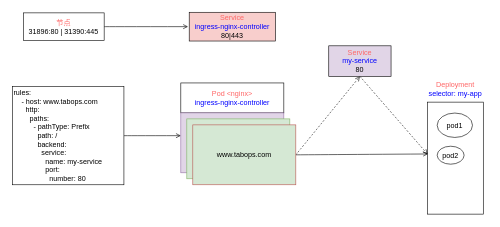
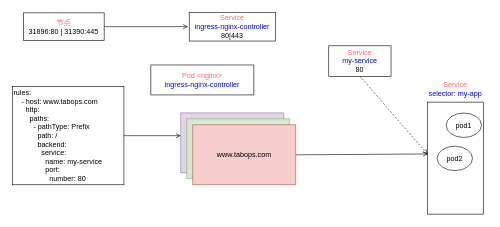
- <mxCell id="4" value="&lt;font color=&quot;#ff6666&quot;&gt;Service&lt;/font&gt;&lt;br&gt;&lt;font color=&quot;#0000ff&quot;&gt;ingress-nginx-controller&lt;/font&gt;&lt;br&gt;&lt;font color=&quot;#000000&quot;&gt;80|443&lt;/font&gt;" style="rounded=0;whiteSpace=wrap;html=1;fontColor=#00FF00;fillColor=#f8cecc;" parent="1" vertex="1"><mxGeometry x="315" y="20" width="144" height="48" as="geometry" /></mxCell>
+ <mxCell id="4" value="&lt;font color=&quot;#ff6666&quot;&gt;Service&lt;/font&gt;&lt;br&gt;&lt;font color=&quot;#0000ff&quot;&gt;ingress-nginx-controller&lt;/font&gt;&lt;br&gt;&lt;font color=&quot;#000000&quot;&gt;80|443&lt;/font&gt;" style="rounded=0;whiteSpace=wrap;html=1;fontColor=#00FF00;" parent="1" vertex="1"><mxGeometry x="315" y="20" width="144" height="48" as="geometry" /></mxCell>
- <mxCell id="17" value="&lt;font color=&quot;#ff6666&quot;&gt;Service&lt;/font&gt;&lt;br&gt;&lt;font color=&quot;#0000ff&quot;&gt;my-service&lt;/font&gt;&lt;br&gt;80" style="rounded=0;whiteSpace=wrap;html=1;fontColor=#000000;fillColor=#e1d5e7;" parent="1" vertex="1"><mxGeometry x="548" y="76" width="104" height="51" as="geometry" /></mxCell>
+ <mxCell id="17" value="&lt;font color=&quot;#ff6666&quot;&gt;Service&lt;/font&gt;&lt;br&gt;&lt;font color=&quot;#0000ff&quot;&gt;my-service&lt;/font&gt;&lt;br&gt;80" style="rounded=0;whiteSpace=wrap;html=1;fontColor=#000000;" parent="1" vertex="1"><mxGeometry x="548" y="76" width="104" height="51" as="geometry" /></mxCell>
- <mxCell id="18" value="&lt;font color=&quot;#ff6666&quot;&gt;Deployment&lt;/font&gt;&lt;br&gt;&lt;font color=&quot;#0000ff&quot;&gt;selector: my-app&lt;/font&gt;" style="text;strokeColor=none;fillColor=none;html=1;align=center;verticalAlign=middle;whiteSpace=wrap;rounded=0;fontColor=#000000;" parent="1" vertex="1"><mxGeometry x="707" y="132" width="105" height="32" as="geometry" /></mxCell>
+ <mxCell id="18" value="&lt;font color=&quot;#ff6666&quot;&gt;Service&lt;/font&gt;&lt;br&gt;&lt;font color=&quot;#0000ff&quot;&gt;selector: my-app&lt;/font&gt;" style="text;strokeColor=none;fillColor=none;html=1;align=center;verticalAlign=middle;whiteSpace=wrap;rounded=0;fontColor=#000000;" parent="1" vertex="1"><mxGeometry x="707" y="132" width="105" height="32" as="geometry" /></mxCell>
- <mxCell id="5" value="Pod &amp;lt;nginx&amp;gt;&lt;br&gt;&lt;font color=&quot;#0000ff&quot;&gt;ingress-nginx-controller&lt;/font&gt;" style="rounded=0;whiteSpace=wrap;html=1;fontColor=#FF6666;" parent="1" vertex="1"><mxGeometry x="301" y="138" width="172" height="50" as="geometry" /></mxCell>
+ <mxCell id="5" value="Pod &amp;lt;nginx&amp;gt;&lt;br&gt;&lt;font color=&quot;#0000ff&quot;&gt;ingress-nginx-controller&lt;/font&gt;" style="rounded=0;whiteSpace=wrap;html=1;fontColor=#FF6666;" parent="1" vertex="1"><mxGeometry x="251" y="108" width="172" height="50" as="geometry" /></mxCell>
- <mxCell id="9" style="edgeStyle=none;curved=1;rounded=0;orthogonalLoop=1;jettySize=auto;html=1;entryX=0.5;entryY=1;entryDx=0;entryDy=0;fontColor=#000000;endArrow=open;sourcePerimeterSpacing=8;targetPerimeterSpacing=8;exitX=1;exitY=0.5;exitDx=0;exitDy=0;dashed=1;" parent="1" source="10" target="17" edge="1"><mxGeometry relative="1" as="geometry"><mxPoint x="493" y="233" as="sourcePoint" /></mxGeometry></mxCell>
- <mxCell id="14" value="pod1" style="ellipse;whiteSpace=wrap;html=1;fontColor=#000000;" parent="1" vertex="1"><mxGeometry x="729" y="188.25" width="59" height="40.75" as="geometry" /></mxCell>
+ <mxCell id="14" value="pod1" style="ellipse;whiteSpace=wrap;html=1;fontColor=#000000;" parent="1" vertex="1"><mxGeometry x="744" y="188.25" width="59" height="40.75" as="geometry" /></mxCell>
- <mxCell id="10" value="www.tabops.com" style="rounded=0;whiteSpace=wrap;html=1;fillColor=#d5e8d4;strokeColor=#b85450;" parent="1" vertex="1"><mxGeometry x="321" y="208" width="172" height="100" as="geometry" /></mxCell>
+ <mxCell id="10" value="www.tabops.com" style="rounded=0;whiteSpace=wrap;html=1;fillColor=#f8cecc;strokeColor=#b85450;" parent="1" vertex="1"><mxGeometry x="321" y="208" width="172" height="100" as="geometry" /></mxCell>
- <mxCell id="15" value="pod2" style="ellipse;whiteSpace=wrap;html=1;fontColor=#000000;" parent="1" vertex="1"><mxGeometry x="729" y="243.63" width="45" height="30" as="geometry" /></mxCell>
+ <mxCell id="15" value="pod2" style="ellipse;whiteSpace=wrap;html=1;fontColor=#000000;" parent="1" vertex="1"><mxGeometry x="729" y="243.63" width="59" height="40.75" as="geometry" /></mxCell>
